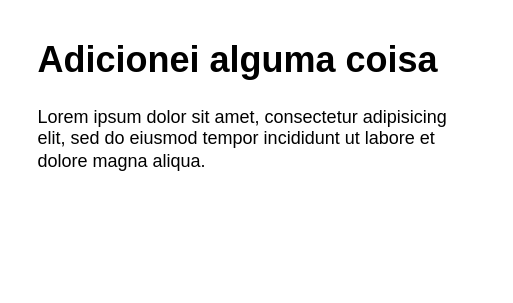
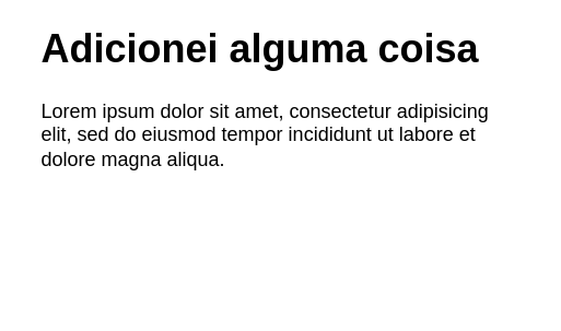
- <mxCell id="2" value="&lt;h1&gt;Adicionei alguma coisa&lt;/h1&gt;&lt;p&gt;Lorem ipsum dolor sit amet, consectetur adipisicing elit, sed do eiusmod tempor incididunt ut labore et dolore magna aliqua.&lt;/p&gt;" style="text;html=1;strokeColor=none;fillColor=none;spacing=5;spacingTop=-20;whiteSpace=wrap;overflow=hidden;rounded=0;" vertex="1" parent="1"><mxGeometry x="20" y="20" width="300" height="160" as="geometry" /></mxCell>
+ <mxCell id="2" value="&lt;h1&gt;Adicionei alguma coisa&lt;/h1&gt;&lt;p&gt;Lorem ipsum dolor sit amet, consectetur adipisicing elit, sed do eiusmod tempor incididunt ut labore et dolore magna aliqua.&lt;/p&gt;" style="text;html=1;strokeColor=none;fillColor=none;spacing=5;spacingTop=-20;whiteSpace=wrap;overflow=hidden;rounded=0;" vertex="1" parent="1"><mxGeometry x="20" y="10" width="300" height="160" as="geometry" /></mxCell>
